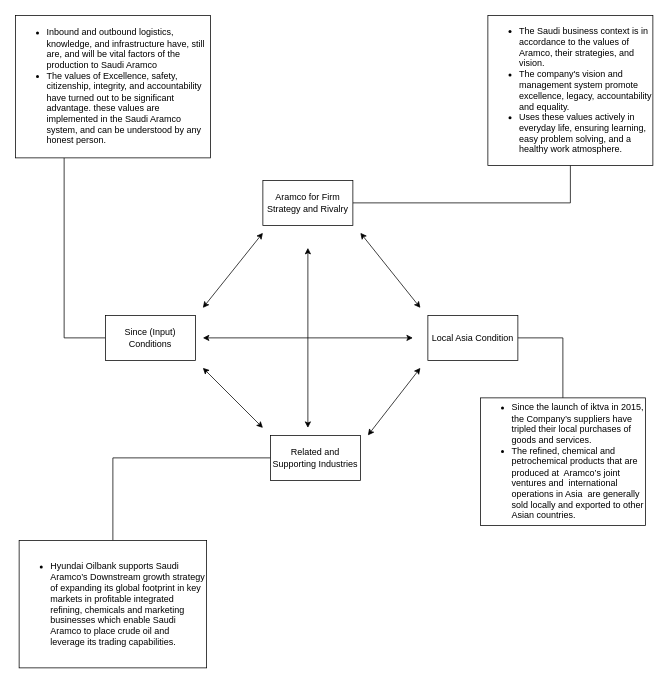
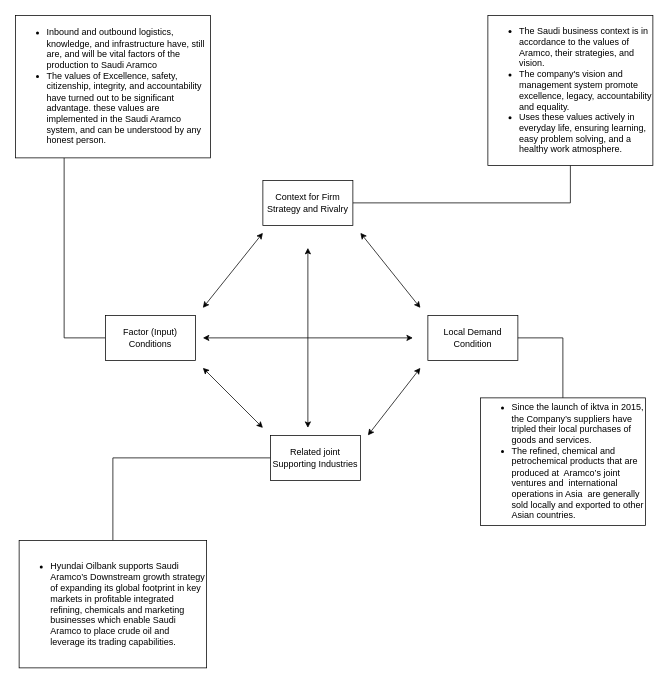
- <mxCell id="16" value="Aramco for Firm Strategy and Rivalry" style="rounded=0;whiteSpace=wrap;html=1;" vertex="1" parent="1"><mxGeometry x="350" y="240" width="120" height="60" as="geometry" /></mxCell>
+ <mxCell id="16" value="Context for Firm Strategy and Rivalry" style="rounded=0;whiteSpace=wrap;html=1;" vertex="1" parent="1"><mxGeometry x="350" y="240" width="120" height="60" as="geometry" /></mxCell>
- <mxCell id="5" value="Since (Input) Conditions" style="rounded=0;whiteSpace=wrap;html=1;" vertex="1" parent="1"><mxGeometry x="140" y="420" width="120" height="60" as="geometry" /></mxCell>
+ <mxCell id="5" value="Factor (Input) Conditions" style="rounded=0;whiteSpace=wrap;html=1;" vertex="1" parent="1"><mxGeometry x="140" y="420" width="120" height="60" as="geometry" /></mxCell>
- <mxCell id="7" value="Local Asia Condition" style="rounded=0;whiteSpace=wrap;html=1;" vertex="1" parent="1"><mxGeometry x="570" y="420" width="120" height="60" as="geometry" /></mxCell>
+ <mxCell id="7" value="Local Demand Condition" style="rounded=0;whiteSpace=wrap;html=1;" vertex="1" parent="1"><mxGeometry x="570" y="420" width="120" height="60" as="geometry" /></mxCell>
- <mxCell id="11" value="Related and Supporting Industries" style="rounded=0;whiteSpace=wrap;html=1;" vertex="1" parent="1"><mxGeometry x="360" y="580" width="120" height="60" as="geometry" /></mxCell>
+ <mxCell id="11" value="Related joint Supporting Industries" style="rounded=0;whiteSpace=wrap;html=1;" vertex="1" parent="1"><mxGeometry x="360" y="580" width="120" height="60" as="geometry" /></mxCell>
